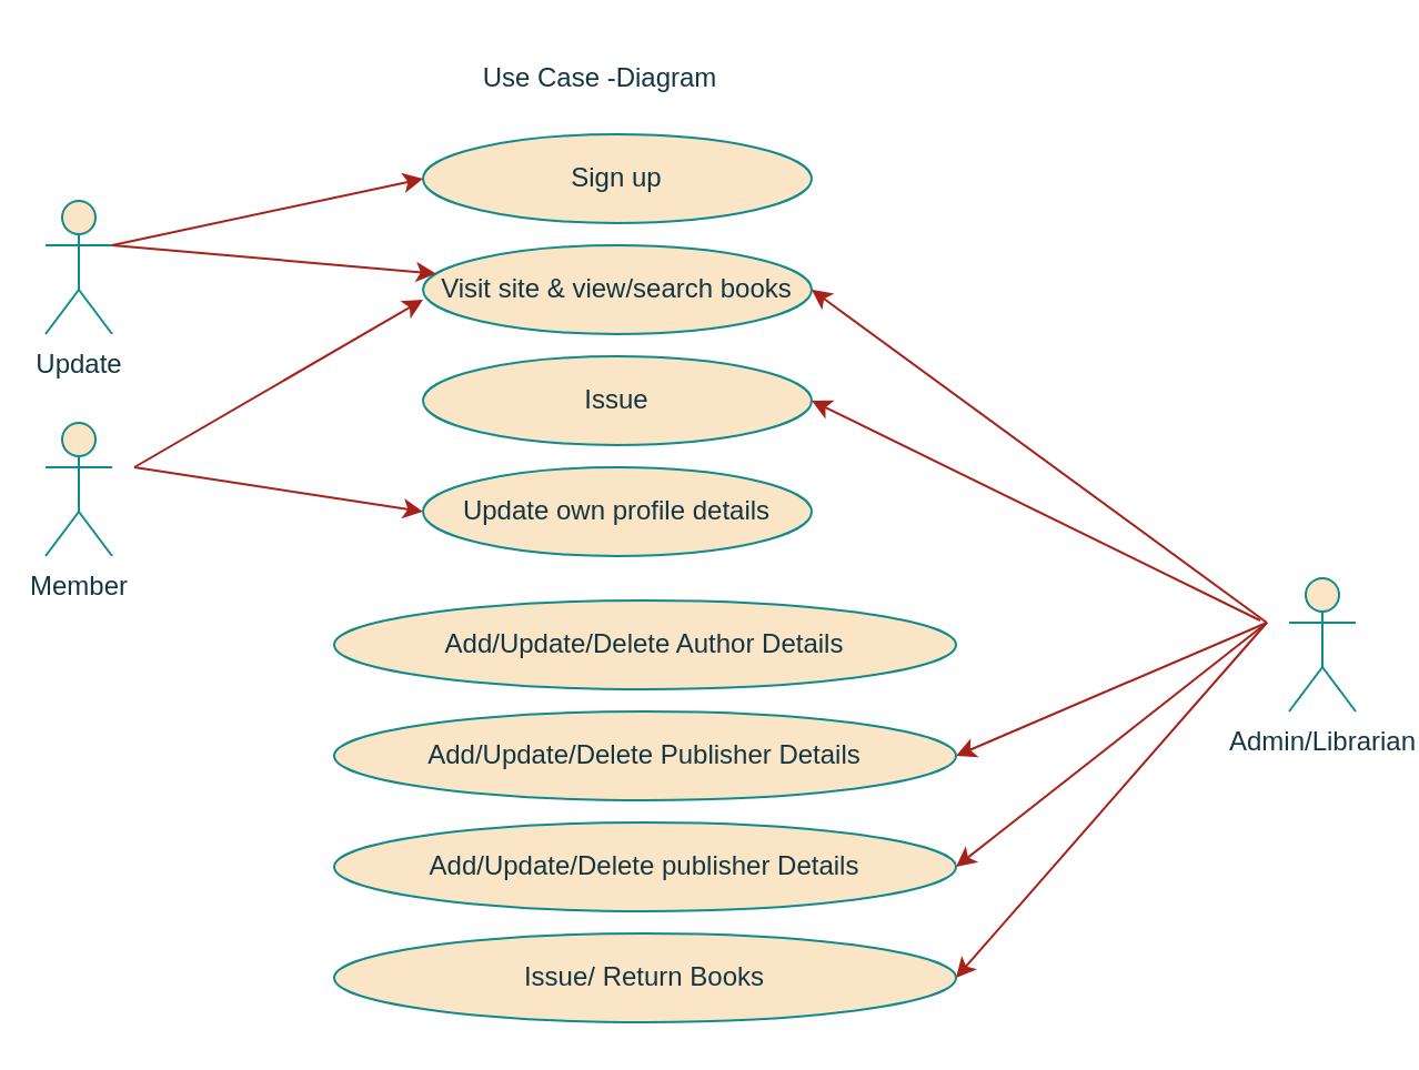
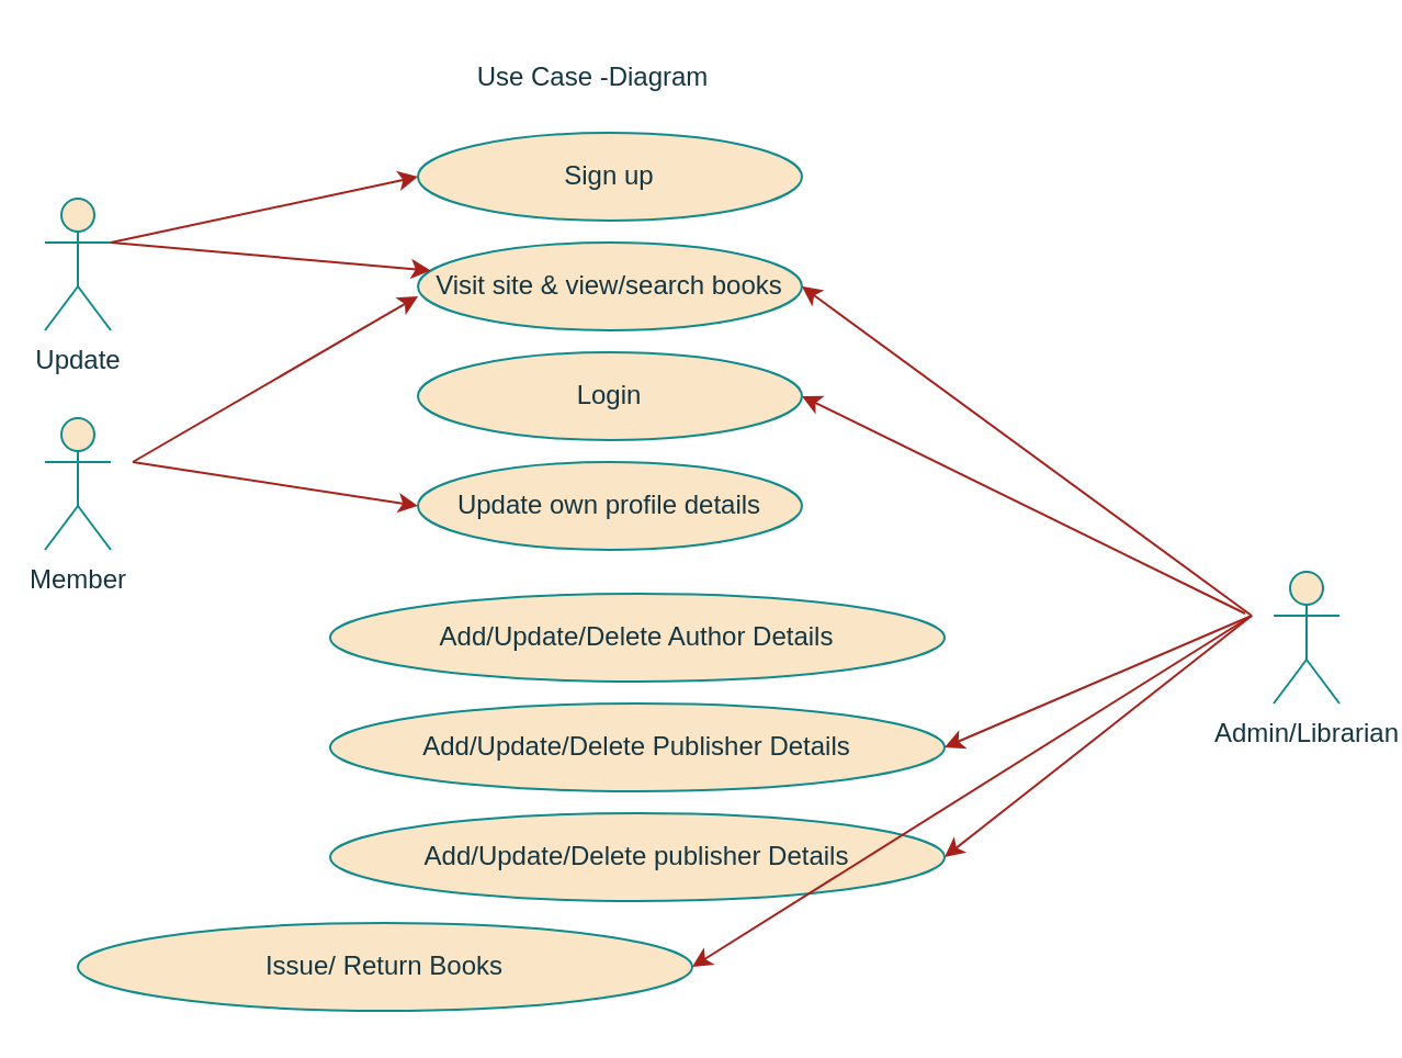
- <mxCell id="7" value="Issue" style="ellipse;whiteSpace=wrap;html=1;labelBackgroundColor=none;fillColor=#FAE5C7;strokeColor=#0F8B8D;fontColor=#143642;" vertex="1" parent="1"><mxGeometry x="190" y="160" width="175" height="40" as="geometry" /></mxCell>
+ <mxCell id="7" value="Login" style="ellipse;whiteSpace=wrap;html=1;labelBackgroundColor=none;fillColor=#FAE5C7;strokeColor=#0F8B8D;fontColor=#143642;" vertex="1" parent="1"><mxGeometry x="190" y="160" width="175" height="40" as="geometry" /></mxCell>
- <mxCell id="13" value="Issue/ Return Books" style="ellipse;whiteSpace=wrap;html=1;labelBackgroundColor=none;fillColor=#FAE5C7;strokeColor=#0F8B8D;fontColor=#143642;" vertex="1" parent="1"><mxGeometry x="150" y="420" width="280" height="40" as="geometry" /></mxCell>
+ <mxCell id="13" value="Issue/ Return Books" style="ellipse;whiteSpace=wrap;html=1;labelBackgroundColor=none;fillColor=#FAE5C7;strokeColor=#0F8B8D;fontColor=#143642;" vertex="1" parent="1"><mxGeometry x="35" y="420" width="280" height="40" as="geometry" /></mxCell>
